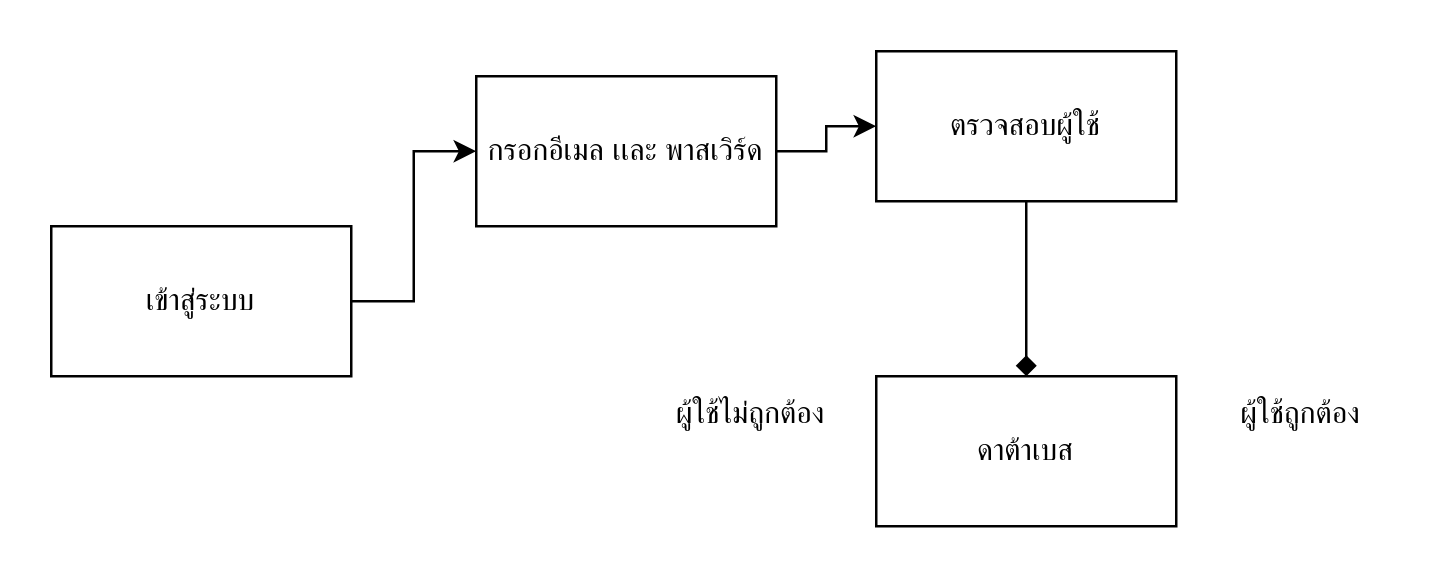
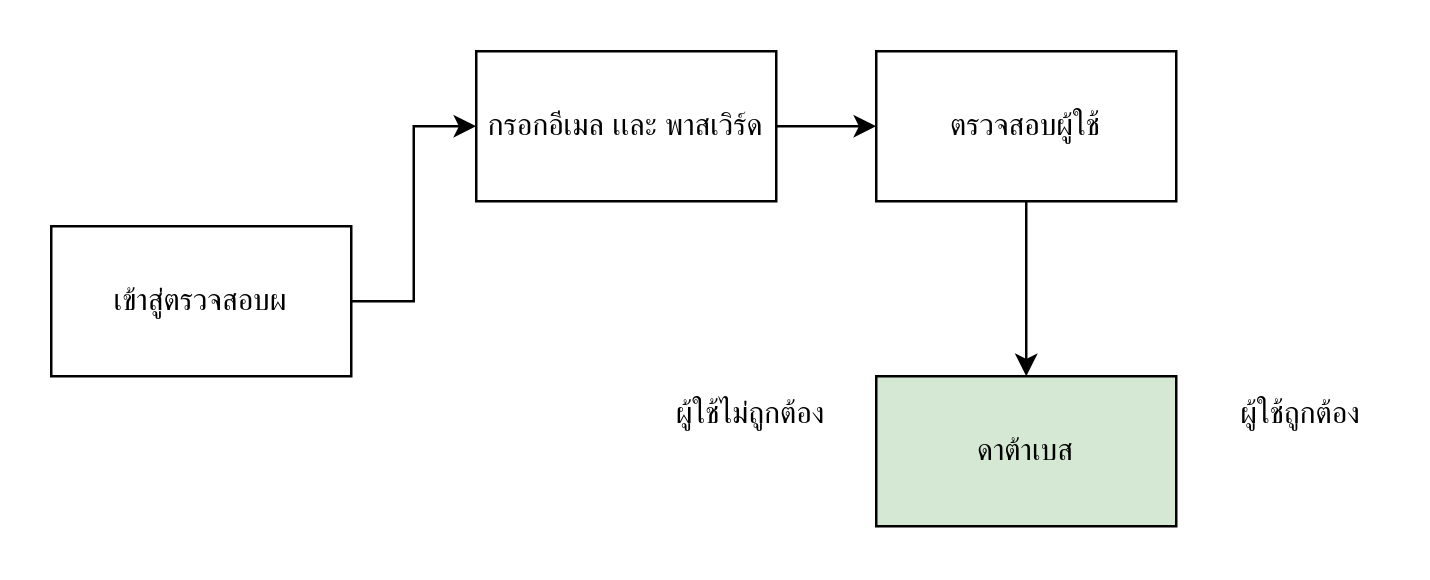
- <mxCell id="5" value="กรอกอีเมล เเละ พาสเวิร์ด" style="rounded=0;whiteSpace=wrap;html=1;" vertex="1" parent="1"><mxGeometry x="190" y="30" width="120" height="60" as="geometry" /></mxCell>
+ <mxCell id="5" value="กรอกอีเมล เเละ พาสเวิร์ด" style="rounded=0;whiteSpace=wrap;html=1;" vertex="1" parent="1"><mxGeometry x="190" y="20" width="120" height="60" as="geometry" /></mxCell>
- <mxCell id="3" value="เข้าสู่ระบบ" style="rounded=0;whiteSpace=wrap;html=1;" vertex="1" parent="1"><mxGeometry x="20" y="90" width="120" height="60" as="geometry" /></mxCell>
+ <mxCell id="3" value="เข้าสู่ตรวจสอบผ" style="rounded=0;whiteSpace=wrap;html=1;" vertex="1" parent="1"><mxGeometry x="20" y="90" width="120" height="60" as="geometry" /></mxCell>
- <mxCell id="6" style="edgeStyle=orthogonalEdgeStyle;rounded=0;orthogonalLoop=1;jettySize=auto;html=1;exitX=0.5;exitY=1;exitDx=0;exitDy=0;entryX=0.5;entryY=0;entryDx=0;entryDy=0;endArrow=diamond;" edge="1" parent="1" source="7" target="8"><mxGeometry relative="1" as="geometry" /></mxCell>
+ <mxCell id="6" style="edgeStyle=orthogonalEdgeStyle;rounded=0;orthogonalLoop=1;jettySize=auto;html=1;exitX=0.5;exitY=1;exitDx=0;exitDy=0;entryX=0.5;entryY=0;entryDx=0;entryDy=0;" edge="1" parent="1" source="7" target="8"><mxGeometry relative="1" as="geometry" /></mxCell>
- <mxCell id="8" value="ดาต้าเบส" style="rounded=0;whiteSpace=wrap;html=1;" vertex="1" parent="1"><mxGeometry x="350" y="150" width="120" height="60" as="geometry" /></mxCell>
+ <mxCell id="8" value="ดาต้าเบส" style="rounded=0;whiteSpace=wrap;html=1;fillColor=#d5e8d4;" vertex="1" parent="1"><mxGeometry x="350" y="150" width="120" height="60" as="geometry" /></mxCell>
